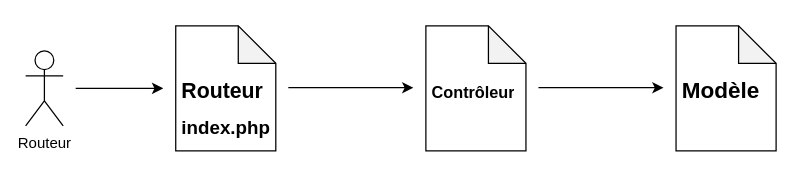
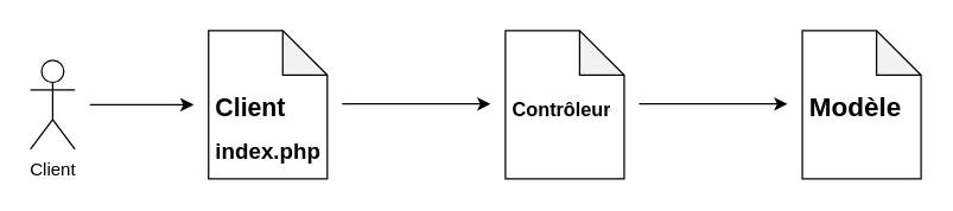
- <mxCell id="5" value="&lt;h1&gt;&lt;font style=&quot;&quot;&gt;&lt;span style=&quot;font-size: 17px;&quot;&gt;Routeur&lt;/span&gt;&lt;br&gt;&lt;font style=&quot;font-size: 15px;&quot;&gt;index.php&lt;/font&gt;&lt;/font&gt;&lt;/h1&gt;" style="text;html=1;strokeColor=none;fillColor=none;spacing=5;spacingTop=-20;whiteSpace=wrap;overflow=hidden;rounded=0;" vertex="1" parent="1"><mxGeometry x="140" y="50" width="80" height="70" as="geometry" /></mxCell>
+ <mxCell id="5" value="&lt;h1&gt;&lt;font style=&quot;&quot;&gt;&lt;span style=&quot;font-size: 17px;&quot;&gt;Client&lt;/span&gt;&lt;br&gt;&lt;font style=&quot;font-size: 15px;&quot;&gt;index.php&lt;/font&gt;&lt;/font&gt;&lt;/h1&gt;" style="text;html=1;strokeColor=none;fillColor=none;spacing=5;spacingTop=-20;whiteSpace=wrap;overflow=hidden;rounded=0;" vertex="1" parent="1"><mxGeometry x="140" y="50" width="80" height="70" as="geometry" /></mxCell>
- <mxCell id="2" value="Routeur" style="shape=umlActor;verticalLabelPosition=bottom;verticalAlign=top;html=1;outlineConnect=0;" vertex="1" parent="1"><mxGeometry x="20" y="40" width="30" height="60" as="geometry" /></mxCell>
+ <mxCell id="2" value="Client" style="shape=umlActor;verticalLabelPosition=bottom;verticalAlign=top;html=1;outlineConnect=0;" vertex="1" parent="1"><mxGeometry x="20" y="40" width="30" height="60" as="geometry" /></mxCell>
